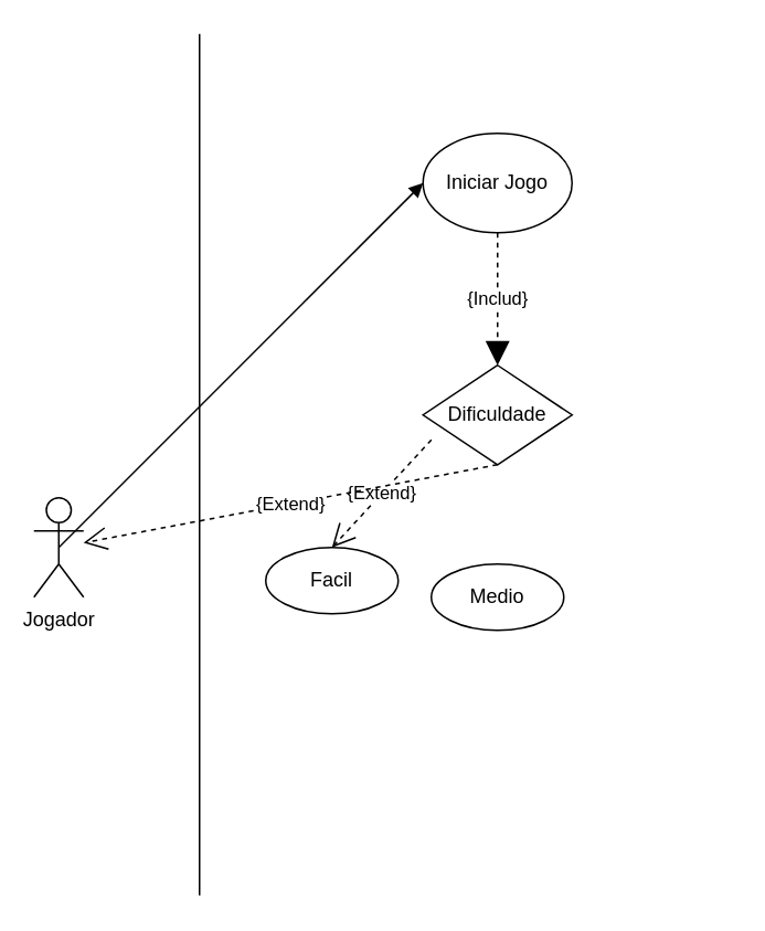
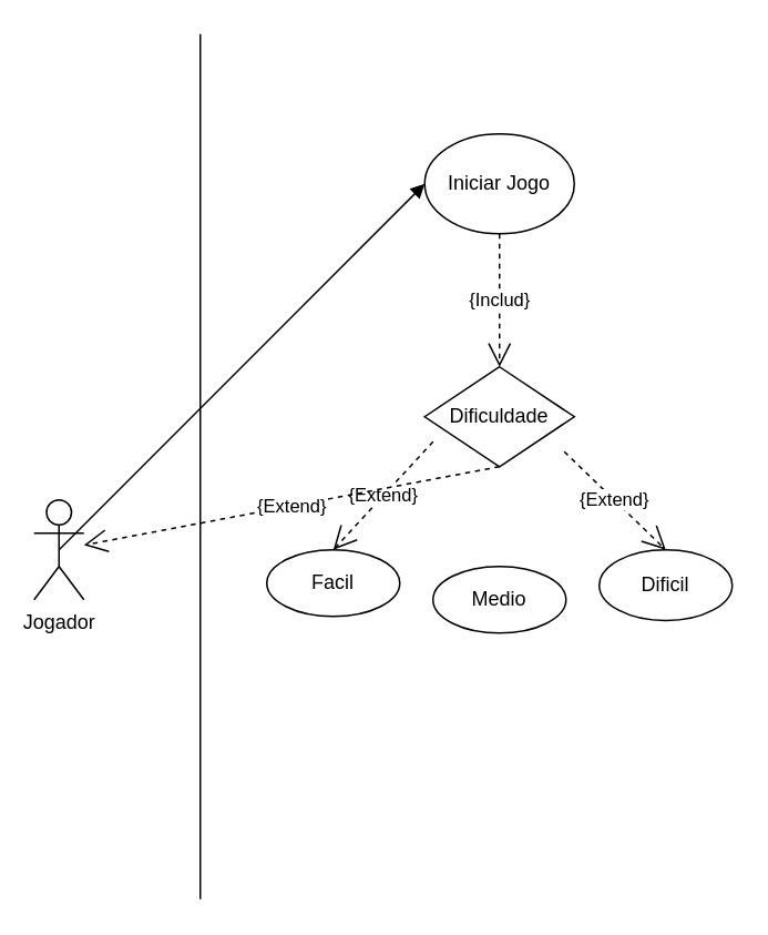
- <mxCell id="6" value="{Includ}" style="endArrow=block;endSize=12;dashed=1;html=1;rounded=0;exitX=0.5;exitY=1;exitDx=0;exitDy=0;entryX=0.5;entryY=0;entryDx=0;entryDy=0;" edge="1" parent="1" source="5" target="7"><mxGeometry width="160" relative="1" as="geometry"><mxPoint x="290" y="170" as="sourcePoint" /><mxPoint x="300" y="220" as="targetPoint" /></mxGeometry></mxCell>
+ <mxCell id="6" value="{Includ}" style="endArrow=open;endSize=12;dashed=1;html=1;rounded=0;exitX=0.5;exitY=1;exitDx=0;exitDy=0;entryX=0.5;entryY=0;entryDx=0;entryDy=0;" edge="1" parent="1" source="5" target="7"><mxGeometry width="160" relative="1" as="geometry"><mxPoint x="290" y="170" as="sourcePoint" /><mxPoint x="300" y="220" as="targetPoint" /></mxGeometry></mxCell>
+ <mxCell id="12" value="{Extend}" style="endArrow=open;endSize=12;dashed=1;html=1;rounded=0;entryX=0.5;entryY=0;entryDx=0;entryDy=0;exitX=0.933;exitY=0.85;exitDx=0;exitDy=0;exitPerimeter=0;" edge="1" parent="1" source="7" target="9"><mxGeometry width="160" relative="1" as="geometry"><mxPoint x="240" y="320" as="sourcePoint" /><mxPoint x="400" y="320" as="targetPoint" /></mxGeometry></mxCell>
+ <mxCell id="9" value="Dificil" style="ellipse;whiteSpace=wrap;html=1;" vertex="1" parent="1"><mxGeometry x="360" y="330" width="80" height="42.5" as="geometry" /></mxCell>
